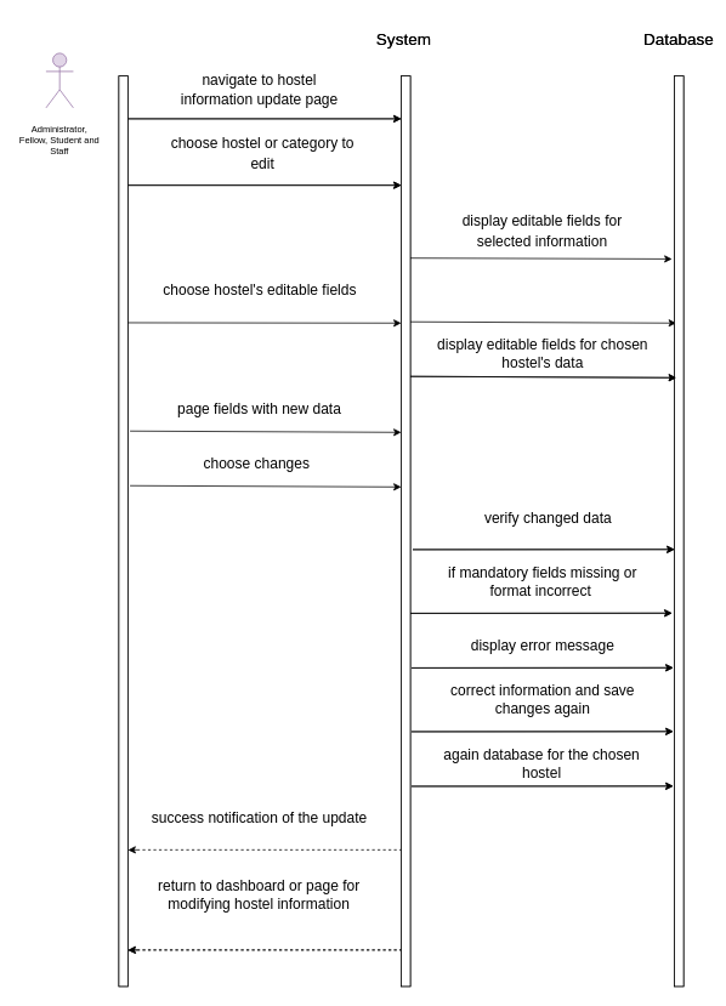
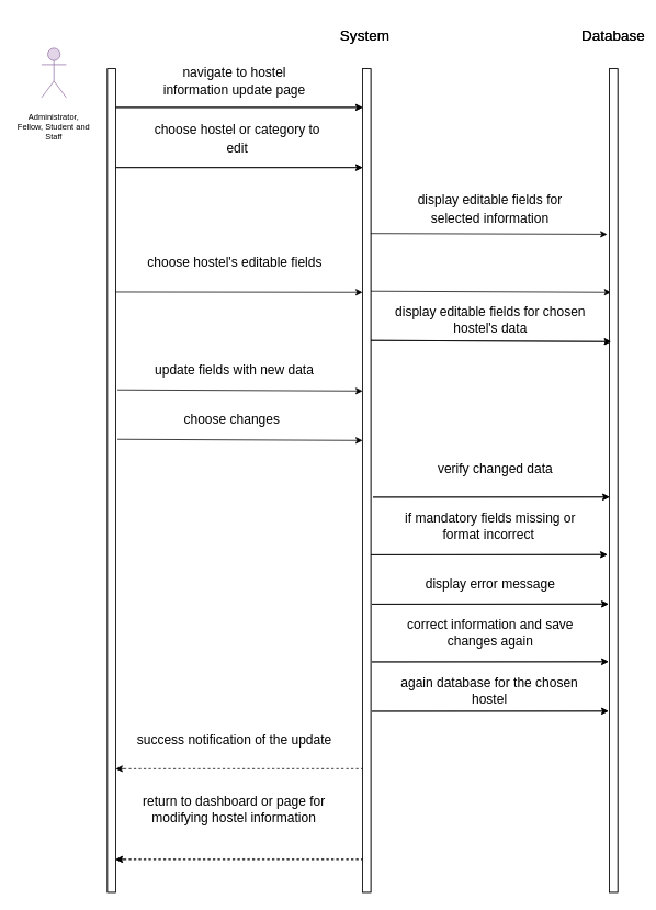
- <mxCell id="50" value="page fields with new data" style="text;html=1;strokeColor=none;fillColor=none;align=center;verticalAlign=middle;whiteSpace=wrap;rounded=0;fontSize=16;" parent="1" vertex="1"><mxGeometry x="162.5" y="433" width="242.5" height="30" as="geometry" /></mxCell>
+ <mxCell id="50" value="update fields with new data" style="text;html=1;strokeColor=none;fillColor=none;align=center;verticalAlign=middle;whiteSpace=wrap;rounded=0;fontSize=16;" parent="1" vertex="1"><mxGeometry x="162.5" y="433" width="242.5" height="30" as="geometry" /></mxCell>
